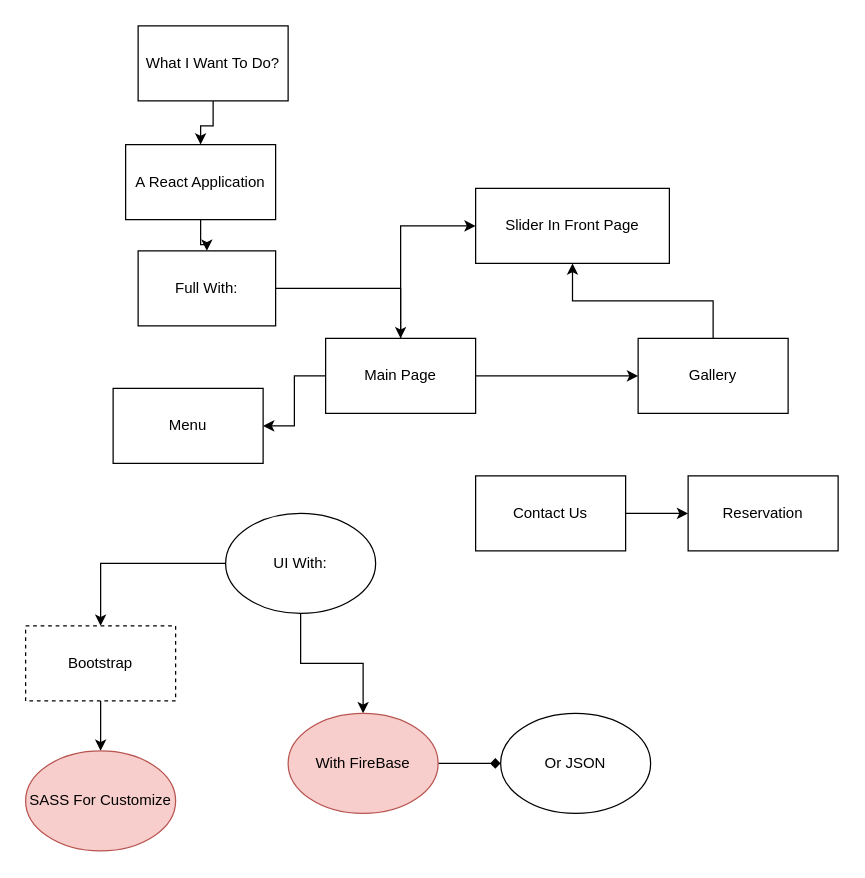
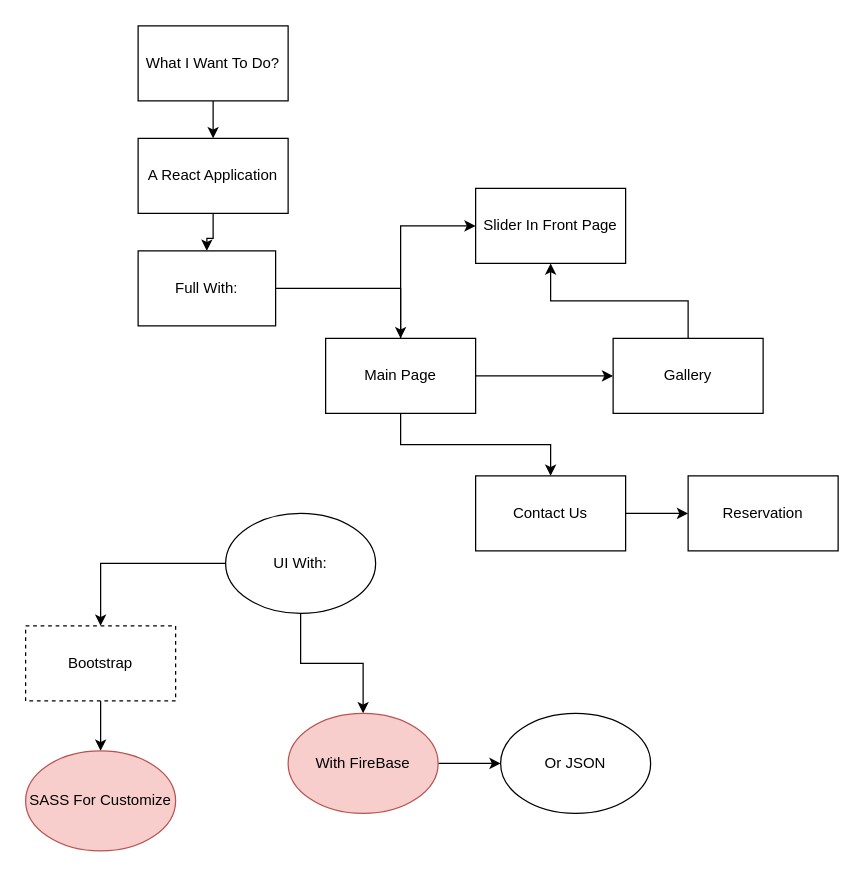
- <mxCell id="5" value="A React Application" style="rounded=0;whiteSpace=wrap;html=1;" vertex="1" parent="1"><mxGeometry x="100" y="115" width="120" height="60" as="geometry" /></mxCell>
+ <mxCell id="5" value="A React Application" style="rounded=0;whiteSpace=wrap;html=1;" vertex="1" parent="1"><mxGeometry x="110" y="110" width="120" height="60" as="geometry" /></mxCell>
- <mxCell id="17" value="Slider In Front Page" style="rounded=0;whiteSpace=wrap;html=1;" vertex="1" parent="1"><mxGeometry x="380" y="150" width="155" height="60" as="geometry" /></mxCell>
+ <mxCell id="17" value="Slider In Front Page" style="rounded=0;whiteSpace=wrap;html=1;" vertex="1" parent="1"><mxGeometry x="380" y="150" width="120" height="60" as="geometry" /></mxCell>
- <mxCell id="15" value="Gallery" style="rounded=0;whiteSpace=wrap;html=1;" vertex="1" parent="1"><mxGeometry x="510" y="270" width="120" height="60" as="geometry" /></mxCell>
+ <mxCell id="15" value="Gallery" style="rounded=0;whiteSpace=wrap;html=1;" vertex="1" parent="1"><mxGeometry x="490" y="270" width="120" height="60" as="geometry" /></mxCell>
- <mxCell id="10" style="edgeStyle=orthogonalEdgeStyle;rounded=0;orthogonalLoop=1;jettySize=auto;html=1;" edge="1" parent="1" source="13" target="8"><mxGeometry relative="1" as="geometry" /></mxCell>
- <mxCell id="8" value="Menu" style="rounded=0;whiteSpace=wrap;html=1;" vertex="1" parent="1"><mxGeometry x="90" y="310" width="120" height="60" as="geometry" /></mxCell>
+ <mxCell id="11" style="edgeStyle=orthogonalEdgeStyle;rounded=0;orthogonalLoop=1;jettySize=auto;html=1;entryX=0.5;entryY=0;entryDx=0;entryDy=0;" edge="1" parent="1" source="13" target="19"><mxGeometry relative="1" as="geometry" /></mxCell>
- <mxCell id="26" style="edgeStyle=orthogonalEdgeStyle;rounded=0;orthogonalLoop=1;jettySize=auto;html=1;endArrow=diamond;" edge="1" parent="1" source="27" target="28"><mxGeometry relative="1" as="geometry"><mxPoint x="410" y="610" as="targetPoint" /></mxGeometry></mxCell>
+ <mxCell id="26" style="edgeStyle=orthogonalEdgeStyle;rounded=0;orthogonalLoop=1;jettySize=auto;html=1;" edge="1" parent="1" source="27" target="28"><mxGeometry relative="1" as="geometry"><mxPoint x="410" y="610" as="targetPoint" /></mxGeometry></mxCell>
